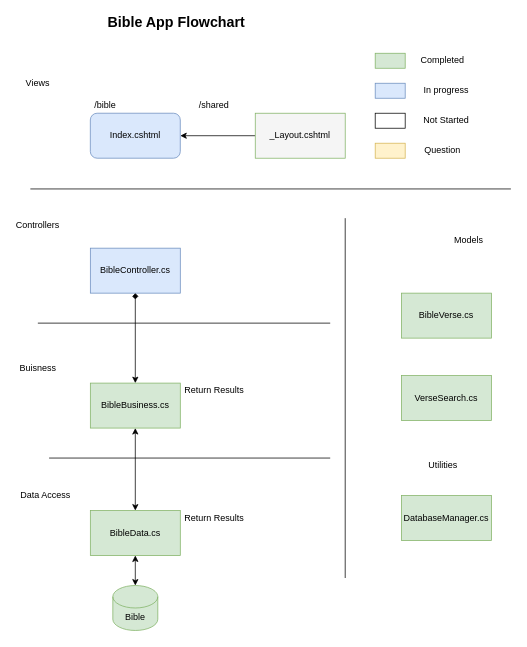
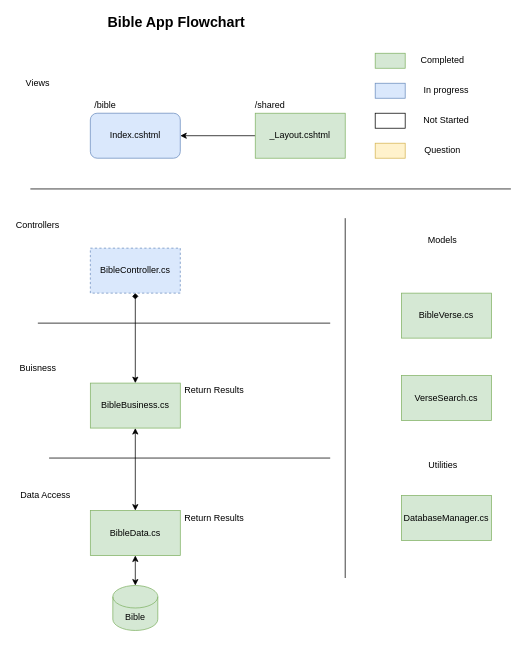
- <mxCell id="8" value="/shared" style="text;html=1;strokeColor=none;fillColor=none;align=center;verticalAlign=middle;whiteSpace=wrap;rounded=0;" parent="1" vertex="1"><mxGeometry x="265" y="130" width="40" height="20" as="geometry" /></mxCell>
+ <mxCell id="8" value="/shared" style="text;html=1;strokeColor=none;fillColor=none;align=center;verticalAlign=middle;whiteSpace=wrap;rounded=0;" parent="1" vertex="1"><mxGeometry x="340" y="130" width="40" height="20" as="geometry" /></mxCell>
- <mxCell id="7" value="_Layout.cshtml" style="rounded=0;whiteSpace=wrap;html=1;fillColor=#f5f5f5;strokeColor=#82b366;" parent="1" vertex="1"><mxGeometry x="340" y="150" width="120" height="60" as="geometry" /></mxCell>
+ <mxCell id="7" value="_Layout.cshtml" style="rounded=0;whiteSpace=wrap;html=1;fillColor=#d5e8d4;strokeColor=#82b366;" parent="1" vertex="1"><mxGeometry x="340" y="150" width="120" height="60" as="geometry" /></mxCell>
- <mxCell id="33" value="Models" style="text;html=1;strokeColor=none;fillColor=none;align=center;verticalAlign=middle;whiteSpace=wrap;rounded=0;" parent="1" vertex="1"><mxGeometry x="605" y="310" width="40" height="20" as="geometry" /></mxCell>
+ <mxCell id="33" value="Models" style="text;html=1;strokeColor=none;fillColor=none;align=center;verticalAlign=middle;whiteSpace=wrap;rounded=0;" parent="1" vertex="1"><mxGeometry x="570" y="310" width="40" height="20" as="geometry" /></mxCell>
- <mxCell id="19" value="BibleController.cs" style="rounded=0;whiteSpace=wrap;html=1;fillColor=#dae8fc;strokeColor=#6c8ebf;" parent="1" vertex="1"><mxGeometry x="120" y="330" width="120" height="60" as="geometry" /></mxCell>
+ <mxCell id="19" value="BibleController.cs" style="rounded=0;whiteSpace=wrap;html=1;fillColor=#dae8fc;strokeColor=#6c8ebf;dashed=1;" parent="1" vertex="1"><mxGeometry x="120" y="330" width="120" height="60" as="geometry" /></mxCell>
